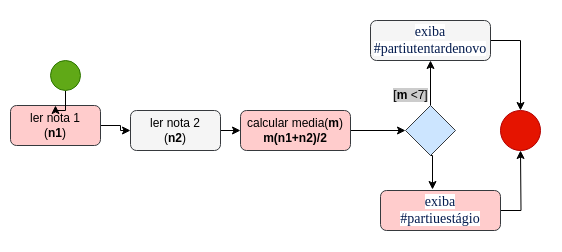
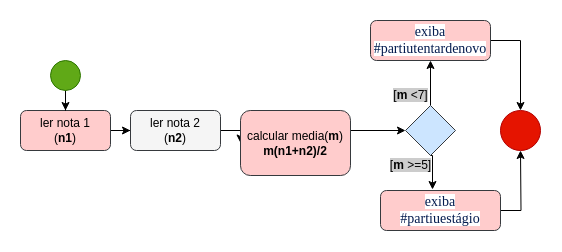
- <mxCell id="17" value="&lt;span style=&quot;color: rgb(3 , 27 , 78) ; font-family: &amp;#34;exo 2&amp;#34; , &amp;#34;barlow&amp;#34; ; font-size: 14px ; text-align: left ; background-color: rgb(255 , 255 , 255)&quot;&gt;exiba #partiutentardenovo&lt;/span&gt;" style="rounded=1;whiteSpace=wrap;html=1;fillColor=#f5f5f5;strokeColor=#36393d;" parent="1" vertex="1"><mxGeometry x="370" width="120" height="40" as="geometry" y="20" /></mxCell>
+ <mxCell id="17" value="&lt;span style=&quot;color: rgb(3 , 27 , 78) ; font-family: &amp;#34;exo 2&amp;#34; , &amp;#34;barlow&amp;#34; ; font-size: 14px ; text-align: left ; background-color: rgb(255 , 255 , 255)&quot;&gt;exiba #partiutentardenovo&lt;/span&gt;" style="rounded=1;whiteSpace=wrap;html=1;fillColor=#ffcccc;strokeColor=#36393d;" parent="1" vertex="1"><mxGeometry x="370" width="120" height="40" as="geometry" y="20" /></mxCell>
- <mxCell id="3" value="ler nota 1&lt;br&gt;(&lt;b&gt;n1&lt;/b&gt;)" style="rounded=1;whiteSpace=wrap;html=1;fillColor=#ffcccc;strokeColor=#36393d;" parent="1" vertex="1"><mxGeometry x="10" y="105" width="90" height="40" as="geometry" /></mxCell>
+ <mxCell id="3" value="ler nota 1&lt;br&gt;(&lt;b&gt;n1&lt;/b&gt;)" style="rounded=1;whiteSpace=wrap;html=1;fillColor=#ffcccc;strokeColor=#36393d;" parent="1" vertex="1"><mxGeometry x="20" y="110" width="90" height="40" as="geometry" /></mxCell>
- <mxCell id="10" value="calcular media(&lt;b&gt;m&lt;/b&gt;)&lt;br&gt;&lt;b&gt;m(n1+n2)/2&lt;/b&gt;" style="rounded=1;whiteSpace=wrap;html=1;fillColor=#ffcccc;strokeColor=#36393d;" parent="1" vertex="1"><mxGeometry x="240" y="110" width="110" height="40" as="geometry" /></mxCell>
+ <mxCell id="10" value="calcular media(&lt;b&gt;m&lt;/b&gt;)&lt;br&gt;&lt;b&gt;m(n1+n2)/2&lt;/b&gt;" style="rounded=1;whiteSpace=wrap;html=1;fillColor=#ffcccc;strokeColor=#36393d;" parent="1" vertex="1"><mxGeometry x="240" y="110" width="110" height="65" as="geometry" /></mxCell>
+ <mxCell id="18" value="&lt;span style=&quot;background-color: rgb(204 , 204 , 204)&quot;&gt;[&lt;b&gt;m&lt;/b&gt; &amp;gt;=5]&lt;/span&gt;" style="text;html=1;align=center;verticalAlign=middle;resizable=0;points=[];autosize=1;strokeColor=none;fillColor=none;" parent="1" vertex="1"><mxGeometry x="380" y="155" width="60" height="20" as="geometry" /></mxCell>
